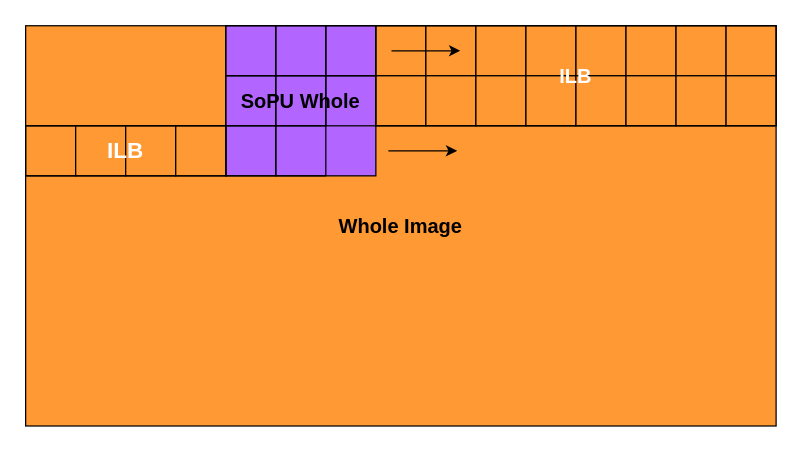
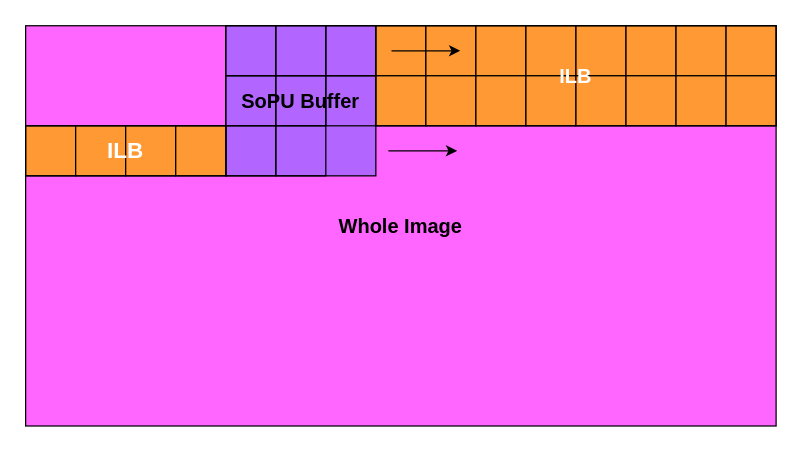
- <mxCell id="3" value="&lt;b&gt;&lt;font size=&quot;3&quot;&gt;SoPU Whole&lt;br&gt;&lt;/font&gt;&lt;/b&gt;" style="whiteSpace=wrap;html=1;aspect=fixed;fillColor=#B266FF;" vertex="1" parent="1"><mxGeometry x="180" y="20" width="120" height="120" as="geometry" /></mxCell>
+ <mxCell id="3" value="&lt;b&gt;&lt;font size=&quot;3&quot;&gt;SoPU Buffer&lt;br&gt;&lt;/font&gt;&lt;/b&gt;" style="whiteSpace=wrap;html=1;aspect=fixed;fillColor=#B266FF;" vertex="1" parent="1"><mxGeometry x="180" y="20" width="120" height="120" as="geometry" /></mxCell>
- <mxCell id="2" value="&lt;b&gt;&lt;font size=&quot;3&quot;&gt;Whole Image&lt;br&gt;&lt;/font&gt;&lt;/b&gt;" style="rounded=0;whiteSpace=wrap;html=1;fillColor=#ff9933;" vertex="1" parent="1"><mxGeometry x="20" y="20" width="600" height="320" as="geometry" /></mxCell>
+ <mxCell id="2" value="&lt;b&gt;&lt;font size=&quot;3&quot;&gt;Whole Image&lt;br&gt;&lt;/font&gt;&lt;/b&gt;" style="rounded=0;whiteSpace=wrap;html=1;fillColor=#FF66FF;" vertex="1" parent="1"><mxGeometry x="20" y="20" width="600" height="320" as="geometry" /></mxCell>
